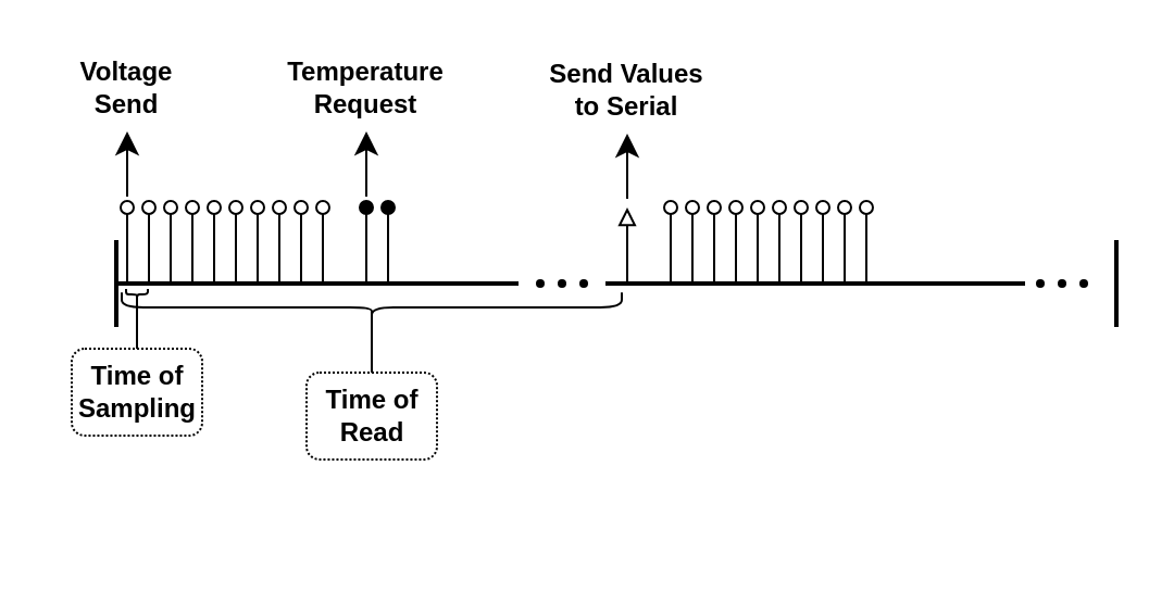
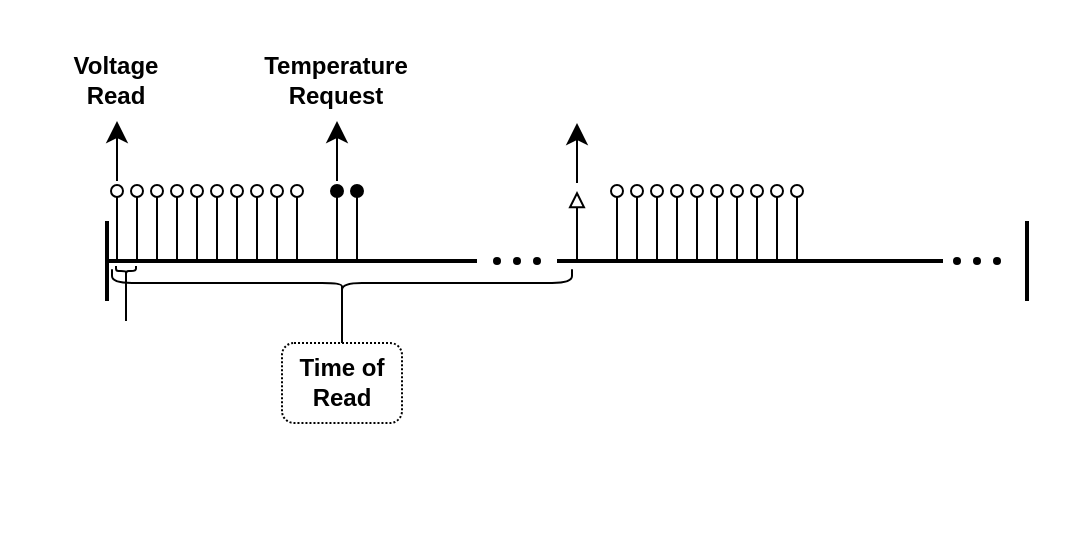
- <mxCell id="36" value="Voltage Send" style="text;strokeColor=none;fillColor=none;html=1;fontSize=12;fontStyle=1;verticalAlign=middle;align=center;whiteSpace=wrap;" vertex="1" parent="1"><mxGeometry x="20" y="20" width="75.5" height="40" as="geometry" /></mxCell>
+ <mxCell id="36" value="Voltage Read" style="text;strokeColor=none;fillColor=none;html=1;fontSize=12;fontStyle=1;verticalAlign=middle;align=center;whiteSpace=wrap;" vertex="1" parent="1"><mxGeometry x="20" y="20" width="75.5" height="40" as="geometry" /></mxCell>
- <mxCell id="47" value="Send Values to Serial" style="text;strokeColor=none;fillColor=none;html=1;fontSize=12;fontStyle=1;verticalAlign=middle;align=center;whiteSpace=wrap;" vertex="1" parent="45"><mxGeometry width="75.5" height="40" as="geometry" /></mxCell>
- <mxCell id="32" value="Time of Sampling" style="text;html=1;align=center;verticalAlign=middle;whiteSpace=wrap;rounded=1;fontStyle=1;fillColor=none;gradientColor=none;strokeColor=default;dashed=1;dashPattern=1 1;perimeterSpacing=0;glass=0;shadow=0;" vertex="1" parent="1"><mxGeometry x="32.5" y="160" width="60" height="40" as="geometry" /></mxCell>
